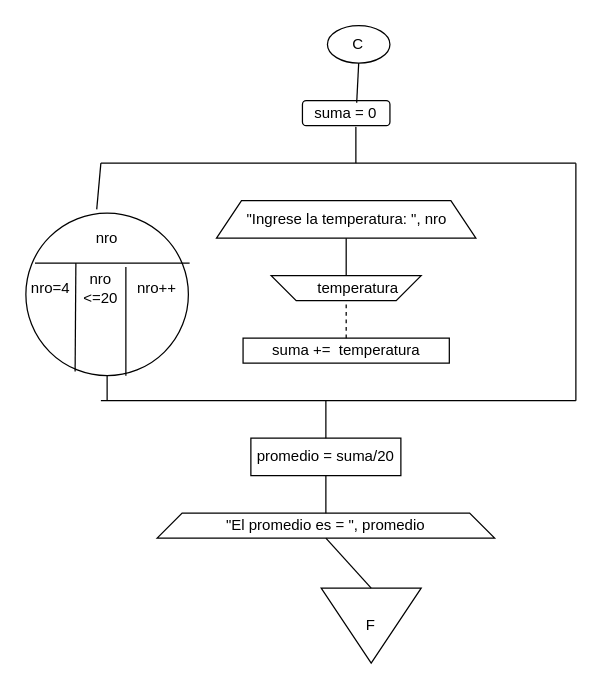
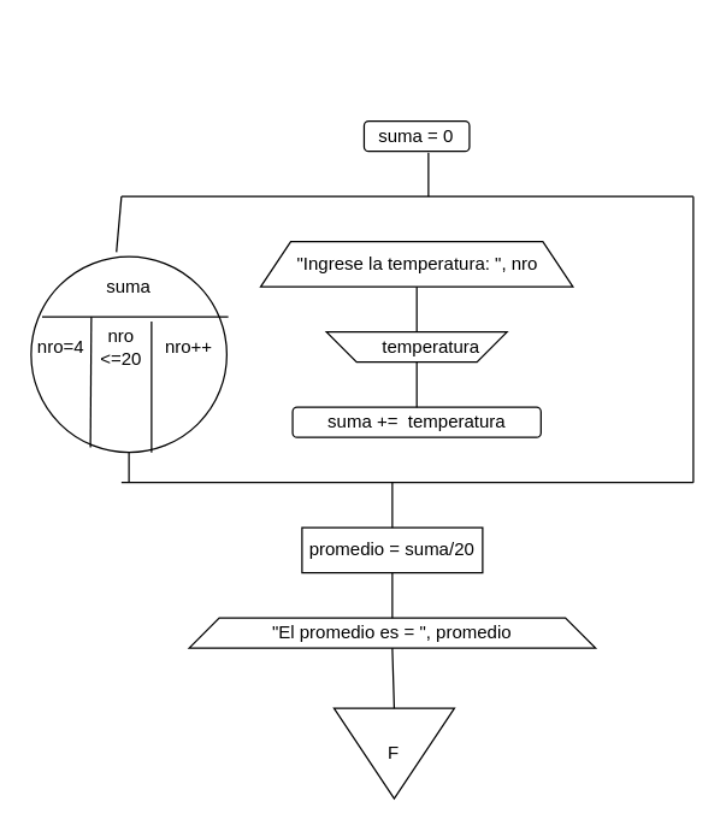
- <mxCell id="2" value="C" style="ellipse;whiteSpace=wrap;html=1;" vertex="1" parent="1"><mxGeometry x="261.25" y="20" width="50" height="30" as="geometry" /></mxCell>
- <mxCell id="25" value="" style="endArrow=none;html=1;entryX=0.5;entryY=1;entryDx=0;entryDy=0;exitX=0.62;exitY=0.083;exitDx=0;exitDy=0;exitPerimeter=0;" edge="1" parent="1" source="6" target="2"><mxGeometry width="50" height="50" relative="1" as="geometry"><mxPoint x="380" y="210" as="sourcePoint" /><mxPoint x="430" y="160" as="targetPoint" /></mxGeometry></mxCell>
- <mxCell id="13" value="nro" style="text;html=1;strokeColor=none;fillColor=none;align=center;verticalAlign=middle;whiteSpace=wrap;rounded=0;" vertex="1" parent="1"><mxGeometry x="65" y="180" width="40" height="20" as="geometry" /></mxCell>
+ <mxCell id="13" value="suma" style="text;html=1;strokeColor=none;fillColor=none;align=center;verticalAlign=middle;whiteSpace=wrap;rounded=0;" vertex="1" parent="1"><mxGeometry x="65" y="180" width="40" height="20" as="geometry" /></mxCell>
- <mxCell id="31" value="" style="endArrow=none;html=1;entryX=0.25;entryY=1;entryDx=0;entryDy=0;exitX=0.5;exitY=0;exitDx=0;exitDy=0;dashed=1;" edge="1" parent="1" source="7" target="5"><mxGeometry width="50" height="50" relative="1" as="geometry"><mxPoint x="380" y="310" as="sourcePoint" /><mxPoint x="430" y="260" as="targetPoint" /></mxGeometry></mxCell>
+ <mxCell id="31" value="" style="endArrow=none;html=1;entryX=0.25;entryY=1;entryDx=0;entryDy=0;exitX=0.5;exitY=0;exitDx=0;exitDy=0;" edge="1" parent="1" source="7" target="5"><mxGeometry width="50" height="50" relative="1" as="geometry"><mxPoint x="380" y="310" as="sourcePoint" /><mxPoint x="430" y="260" as="targetPoint" /></mxGeometry></mxCell>
- <mxCell id="7" value="suma +=&amp;nbsp; temperatura" style="rounded=0;whiteSpace=wrap;html=1;" vertex="1" parent="1"><mxGeometry x="193.75" y="270" width="165" height="20" as="geometry" /></mxCell>
+ <mxCell id="7" value="suma +=&amp;nbsp; temperatura" style="whiteSpace=wrap;html=1;rounded=1;" vertex="1" parent="1"><mxGeometry x="193.75" y="270" width="165" height="20" as="geometry" /></mxCell>
- <mxCell id="24" value="F" style="triangle;whiteSpace=wrap;html=1;direction=south;" vertex="1" parent="1"><mxGeometry x="256.25" y="470" width="80" height="60" as="geometry" /></mxCell>
+ <mxCell id="24" value="F" style="triangle;whiteSpace=wrap;html=1;direction=south;" vertex="1" parent="1"><mxGeometry x="221.25" y="470" width="80" height="60" as="geometry" /></mxCell>
